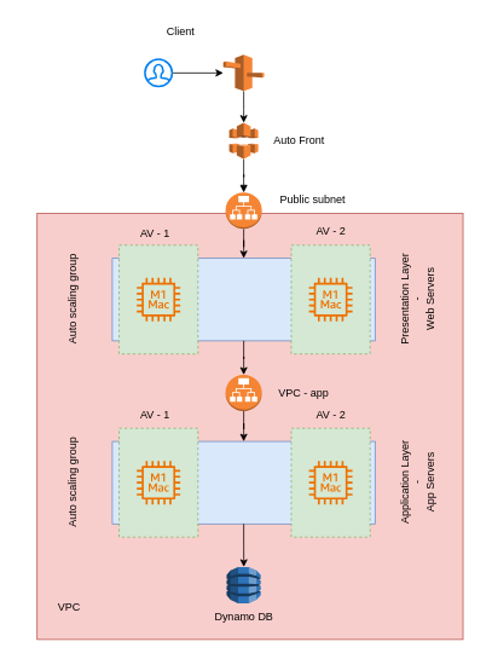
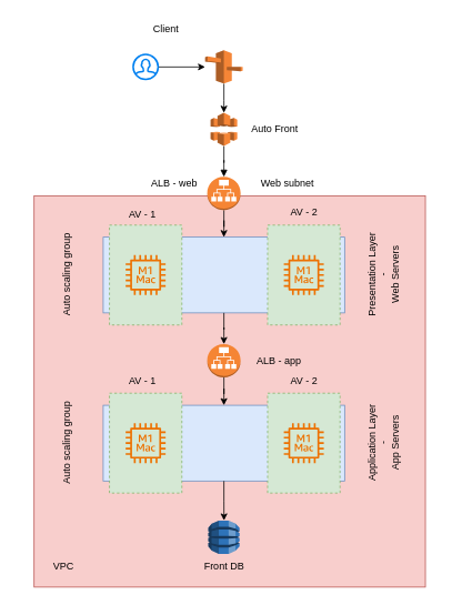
+ <mxCell id="35" value="ALB - web" style="text;html=1;align=center;verticalAlign=middle;resizable=0;points=[];autosize=1;strokeColor=none;fillColor=none;" vertex="1" parent="1"><mxGeometry x="168" y="205" width="80" height="30" as="geometry" /></mxCell>
- <mxCell id="38" value="Public subnet" style="text;html=1;align=center;verticalAlign=middle;resizable=0;points=[];autosize=1;strokeColor=none;fillColor=none;" vertex="1" parent="1"><mxGeometry x="293.5" y="205" width="100" height="30" as="geometry" /></mxCell>
+ <mxCell id="38" value="Web subnet" style="text;html=1;align=center;verticalAlign=middle;resizable=0;points=[];autosize=1;strokeColor=none;fillColor=none;" vertex="1" parent="1"><mxGeometry x="293.5" y="205" width="100" height="30" as="geometry" /></mxCell>
- <mxCell id="34" value="VPC - app" style="text;html=1;align=center;verticalAlign=middle;resizable=0;points=[];autosize=1;strokeColor=none;fillColor=none;" vertex="1" parent="1"><mxGeometry x="293.5" y="418" width="80" height="30" as="geometry" /></mxCell>
+ <mxCell id="34" value="ALB - app" style="text;html=1;align=center;verticalAlign=middle;resizable=0;points=[];autosize=1;strokeColor=none;fillColor=none;" vertex="1" parent="1"><mxGeometry x="293.5" y="418" width="80" height="30" as="geometry" /></mxCell>
- <mxCell id="37" value="VPC" style="text;html=1;align=center;verticalAlign=middle;resizable=0;points=[];autosize=1;strokeColor=none;fillColor=none;" vertex="1" parent="1"><mxGeometry x="50" y="655" width="50" height="30" as="geometry" /></mxCell>
+ <mxCell id="37" value="VPC" style="text;html=1;align=center;verticalAlign=middle;resizable=0;points=[];autosize=1;strokeColor=none;fillColor=none;" vertex="1" parent="1"><mxGeometry x="50" y="665" width="50" height="30" as="geometry" /></mxCell>
- <mxCell id="33" value="Dynamo DB" style="text;html=1;align=center;verticalAlign=middle;resizable=0;points=[];autosize=1;strokeColor=none;fillColor=none;" vertex="1" parent="1"><mxGeometry x="223" y="665" width="90" height="30" as="geometry" /></mxCell>
+ <mxCell id="33" value="Front DB" style="text;html=1;align=center;verticalAlign=middle;resizable=0;points=[];autosize=1;strokeColor=none;fillColor=none;" vertex="1" parent="1"><mxGeometry x="223" y="665" width="90" height="30" as="geometry" /></mxCell>
